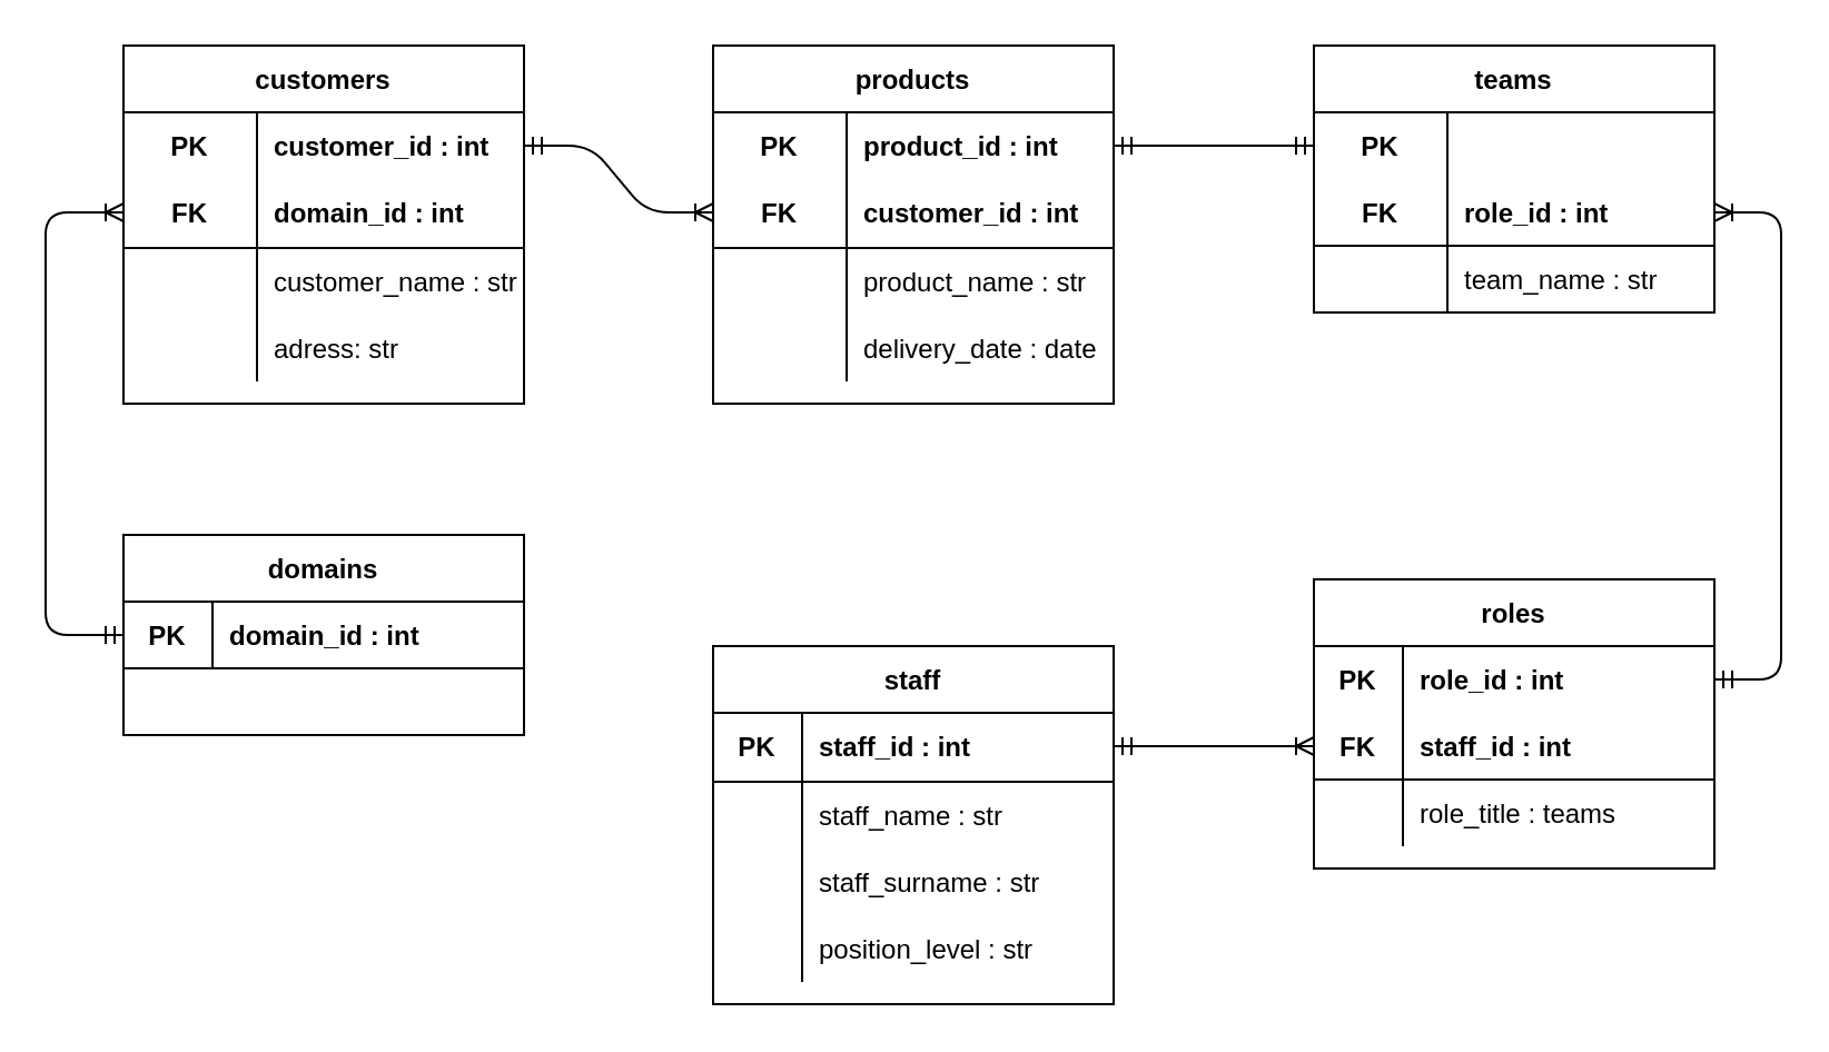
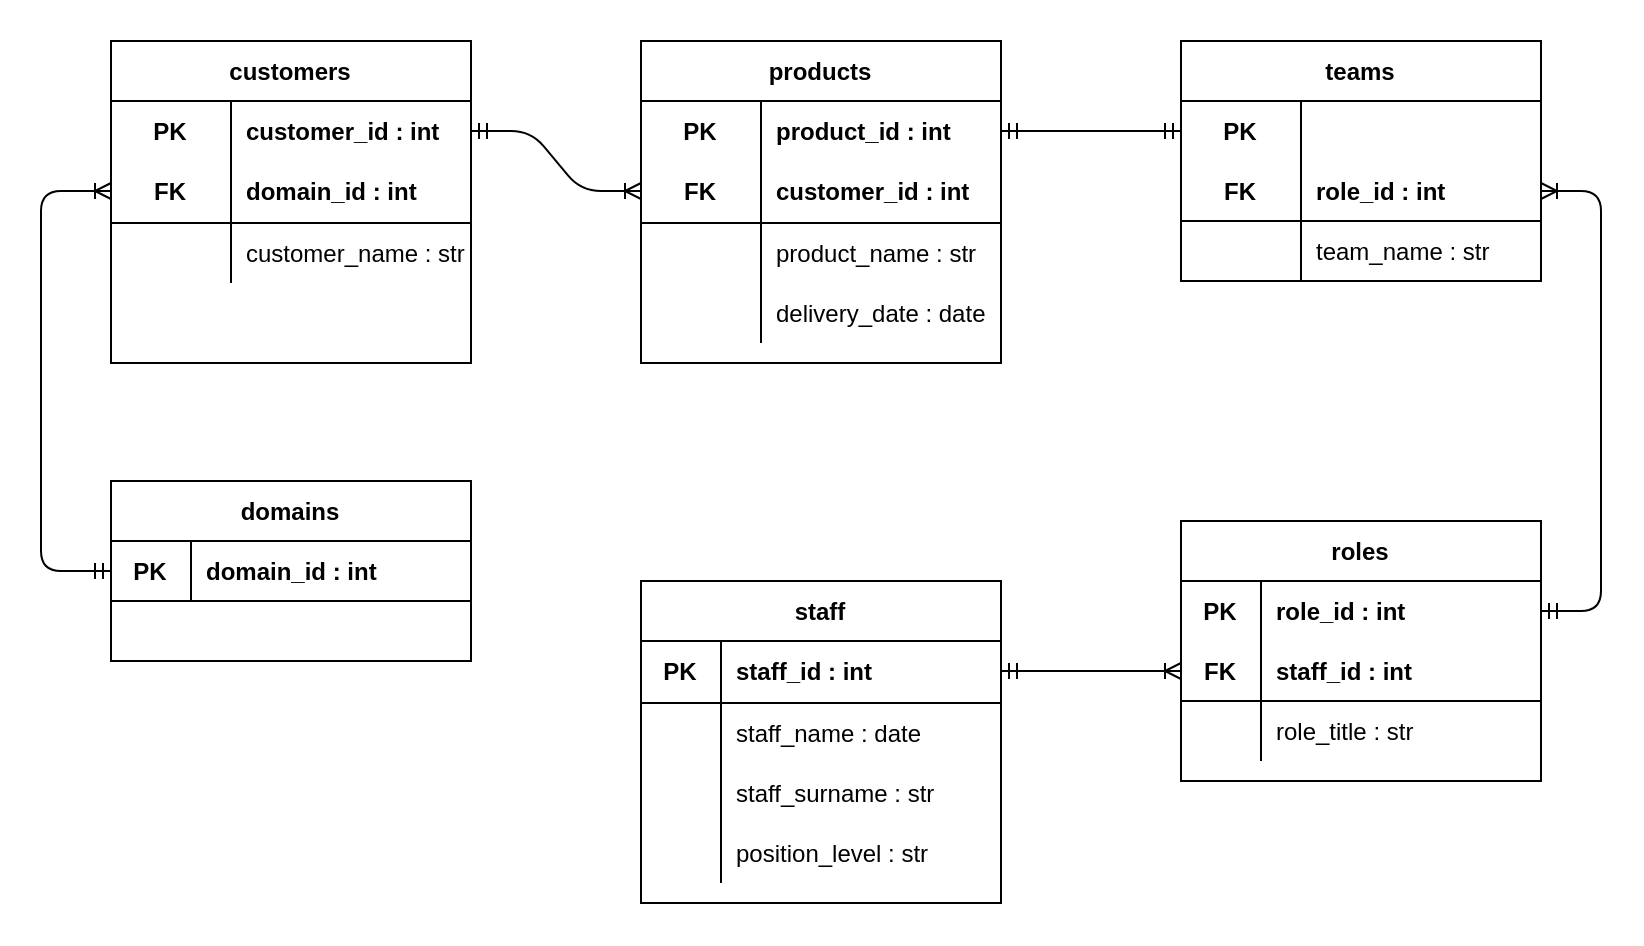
- <mxCell id="42" value="adress: str" style="shape=partialRectangle;connectable=0;fillColor=none;top=0;left=0;bottom=0;right=0;align=left;spacingLeft=6;overflow=hidden;" parent="40" vertex="1"><mxGeometry x="60" width="120" height="30" as="geometry" /></mxCell>
- <mxCell id="78" value="role_title : teams" style="shape=partialRectangle;connectable=0;fillColor=none;top=0;left=0;bottom=0;right=0;align=left;spacingLeft=6;overflow=hidden;" vertex="1" parent="76"><mxGeometry x="40" width="140" height="30" as="geometry" /></mxCell>
+ <mxCell id="78" value="role_title : str" style="shape=partialRectangle;connectable=0;fillColor=none;top=0;left=0;bottom=0;right=0;align=left;spacingLeft=6;overflow=hidden;" vertex="1" parent="76"><mxGeometry x="40" width="140" height="30" as="geometry" /></mxCell>
- <mxCell id="11" value="staff_name : str" style="shape=partialRectangle;connectable=0;fillColor=none;top=0;left=0;bottom=0;right=0;align=left;spacingLeft=6;overflow=hidden;" parent="9" vertex="1"><mxGeometry x="40" width="140" height="30" as="geometry" /></mxCell>
+ <mxCell id="11" value="staff_name : date" style="shape=partialRectangle;connectable=0;fillColor=none;top=0;left=0;bottom=0;right=0;align=left;spacingLeft=6;overflow=hidden;" parent="9" vertex="1"><mxGeometry x="40" width="140" height="30" as="geometry" /></mxCell>
